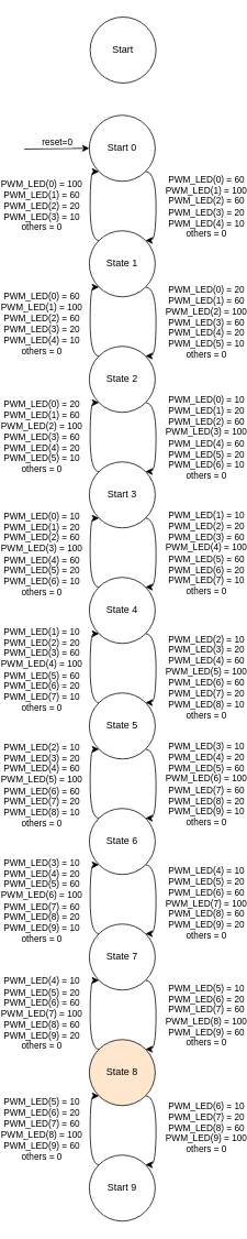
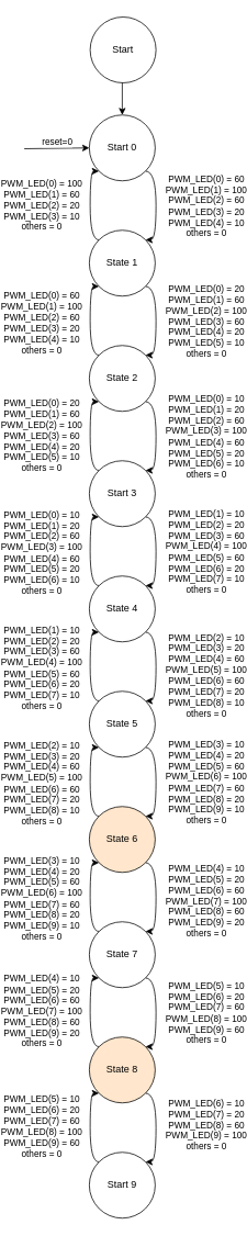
+ <mxCell id="48" style="edgeStyle=orthogonalEdgeStyle;rounded=0;orthogonalLoop=1;jettySize=auto;html=1;exitX=0.5;exitY=1;exitDx=0;exitDy=0;entryX=0.5;entryY=0;entryDx=0;entryDy=0;" edge="1" parent="1" source="49" target="4"><mxGeometry relative="1" as="geometry" /></mxCell>
- <mxCell id="34" value="State 6" style="ellipse;whiteSpace=wrap;html=1;" vertex="1" parent="1"><mxGeometry x="99" y="979" width="80" height="80" as="geometry" /></mxCell>
+ <mxCell id="34" value="State 6" style="ellipse;whiteSpace=wrap;html=1;fillColor=#ffe6cc;" vertex="1" parent="1"><mxGeometry x="99" y="979" width="80" height="80" as="geometry" /></mxCell>
